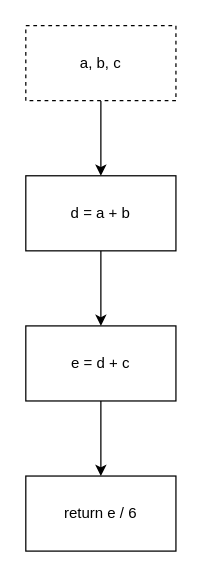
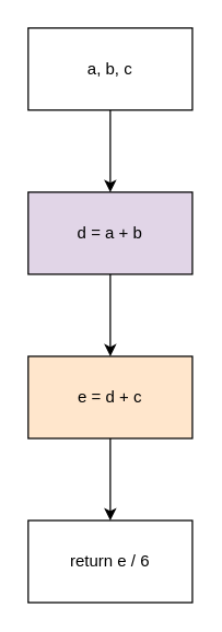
- <mxCell id="3" value="a, b, c" style="rounded=0;whiteSpace=wrap;html=1;dashed=1;" parent="1" vertex="1"><mxGeometry x="20" y="20" width="120" height="60" as="geometry" /></mxCell>
+ <mxCell id="3" value="a, b, c" style="rounded=0;whiteSpace=wrap;html=1;" parent="1" vertex="1"><mxGeometry x="20" y="20" width="120" height="60" as="geometry" /></mxCell>
- <mxCell id="5" value="d = a + b" style="rounded=0;whiteSpace=wrap;html=1;" parent="1" vertex="1"><mxGeometry x="20" y="140" width="120" height="60" as="geometry" /></mxCell>
+ <mxCell id="5" value="d = a + b" style="rounded=0;whiteSpace=wrap;html=1;fillColor=#e1d5e7;" parent="1" vertex="1"><mxGeometry x="20" y="140" width="120" height="60" as="geometry" /></mxCell>
- <mxCell id="7" value="e = d + c" style="rounded=0;whiteSpace=wrap;html=1;" parent="1" vertex="1"><mxGeometry x="20" y="260" width="120" height="60" as="geometry" /></mxCell>
+ <mxCell id="7" value="e = d + c" style="rounded=0;whiteSpace=wrap;html=1;fillColor=#ffe6cc;" parent="1" vertex="1"><mxGeometry x="20" y="260" width="120" height="60" as="geometry" /></mxCell>
